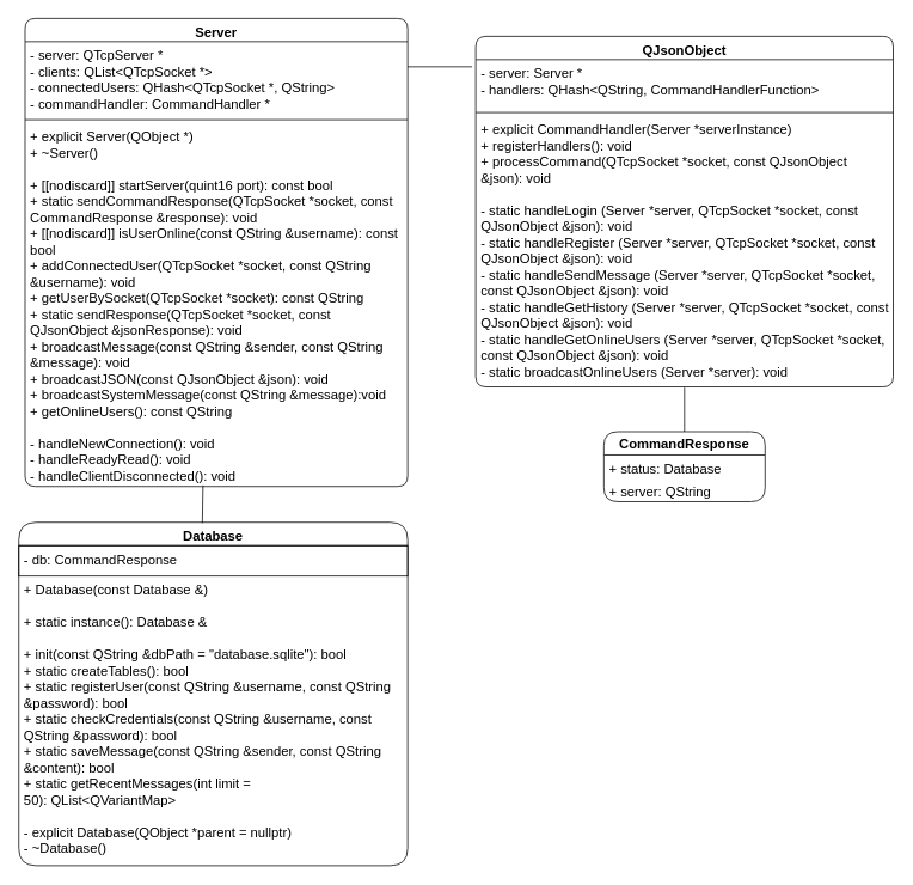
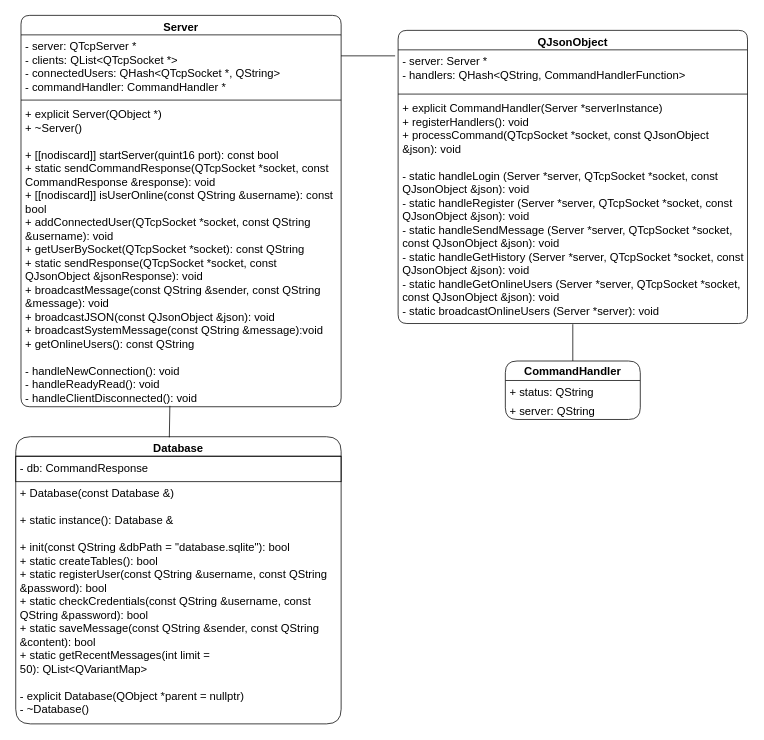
- <mxCell id="6" value="&lt;b&gt;CommandResponse&lt;/b&gt;" style="swimlane;fontStyle=0;childLayout=stackLayout;horizontal=1;startSize=26;fillColor=none;horizontalStack=0;resizeParent=1;resizeParentMax=0;resizeLast=0;collapsible=1;marginBottom=0;whiteSpace=wrap;html=1;rounded=1;fontSize=15;arcSize=20;" vertex="1" parent="1"><mxGeometry x="673" y="481" width="180" height="78" as="geometry" /></mxCell>
+ <mxCell id="6" value="&lt;b&gt;CommandHandler&lt;/b&gt;" style="swimlane;fontStyle=0;childLayout=stackLayout;horizontal=1;startSize=26;fillColor=none;horizontalStack=0;resizeParent=1;resizeParentMax=0;resizeLast=0;collapsible=1;marginBottom=0;whiteSpace=wrap;html=1;rounded=1;fontSize=15;arcSize=20;" vertex="1" parent="1"><mxGeometry x="673" y="481" width="180" height="78" as="geometry" /></mxCell>
- <mxCell id="7" value="+ status:&amp;nbsp;Database" style="text;strokeColor=none;fillColor=none;align=left;verticalAlign=top;spacingLeft=4;spacingRight=4;overflow=hidden;rotatable=0;points=[[0,0.5],[1,0.5]];portConstraint=eastwest;whiteSpace=wrap;html=1;fontSize=15;rounded=1;" vertex="1" parent="6"><mxGeometry y="26" width="180" height="26" as="geometry" /></mxCell>
+ <mxCell id="7" value="+ status:&amp;nbsp;QString" style="text;strokeColor=none;fillColor=none;align=left;verticalAlign=top;spacingLeft=4;spacingRight=4;overflow=hidden;rotatable=0;points=[[0,0.5],[1,0.5]];portConstraint=eastwest;whiteSpace=wrap;html=1;fontSize=15;rounded=1;" vertex="1" parent="6"><mxGeometry y="26" width="180" height="26" as="geometry" /></mxCell>
